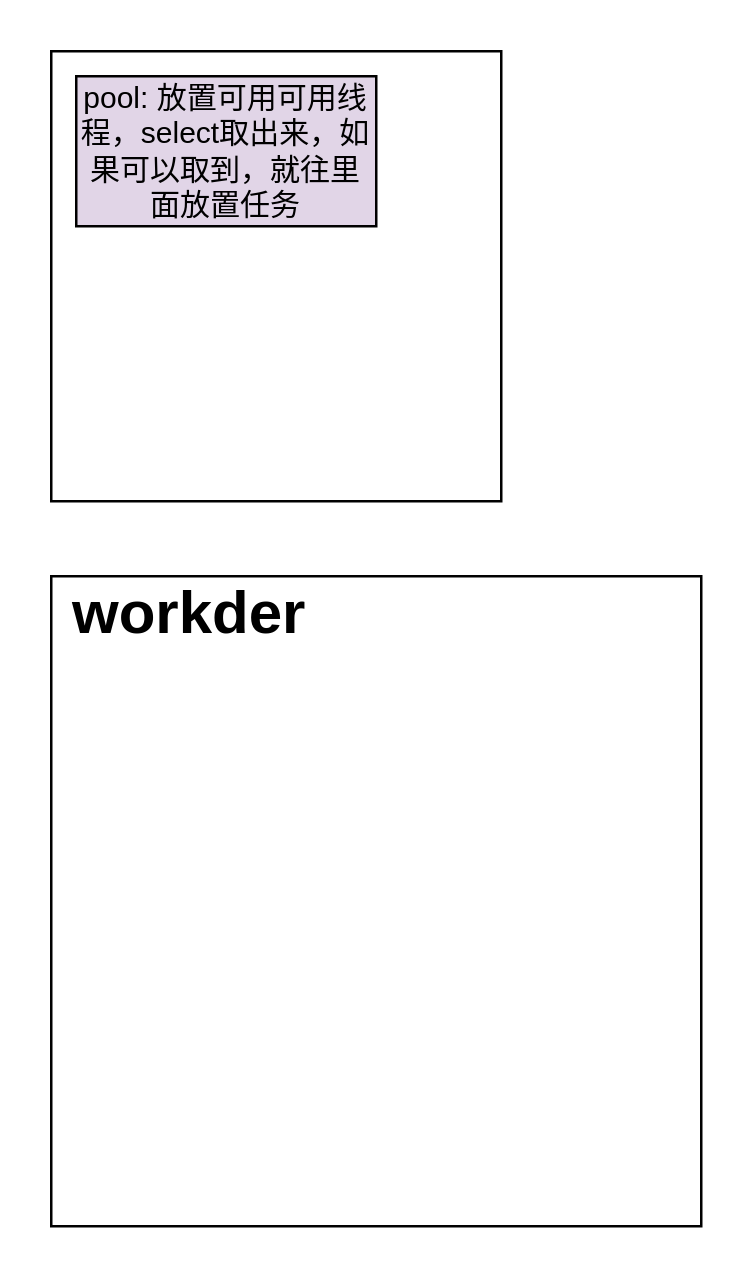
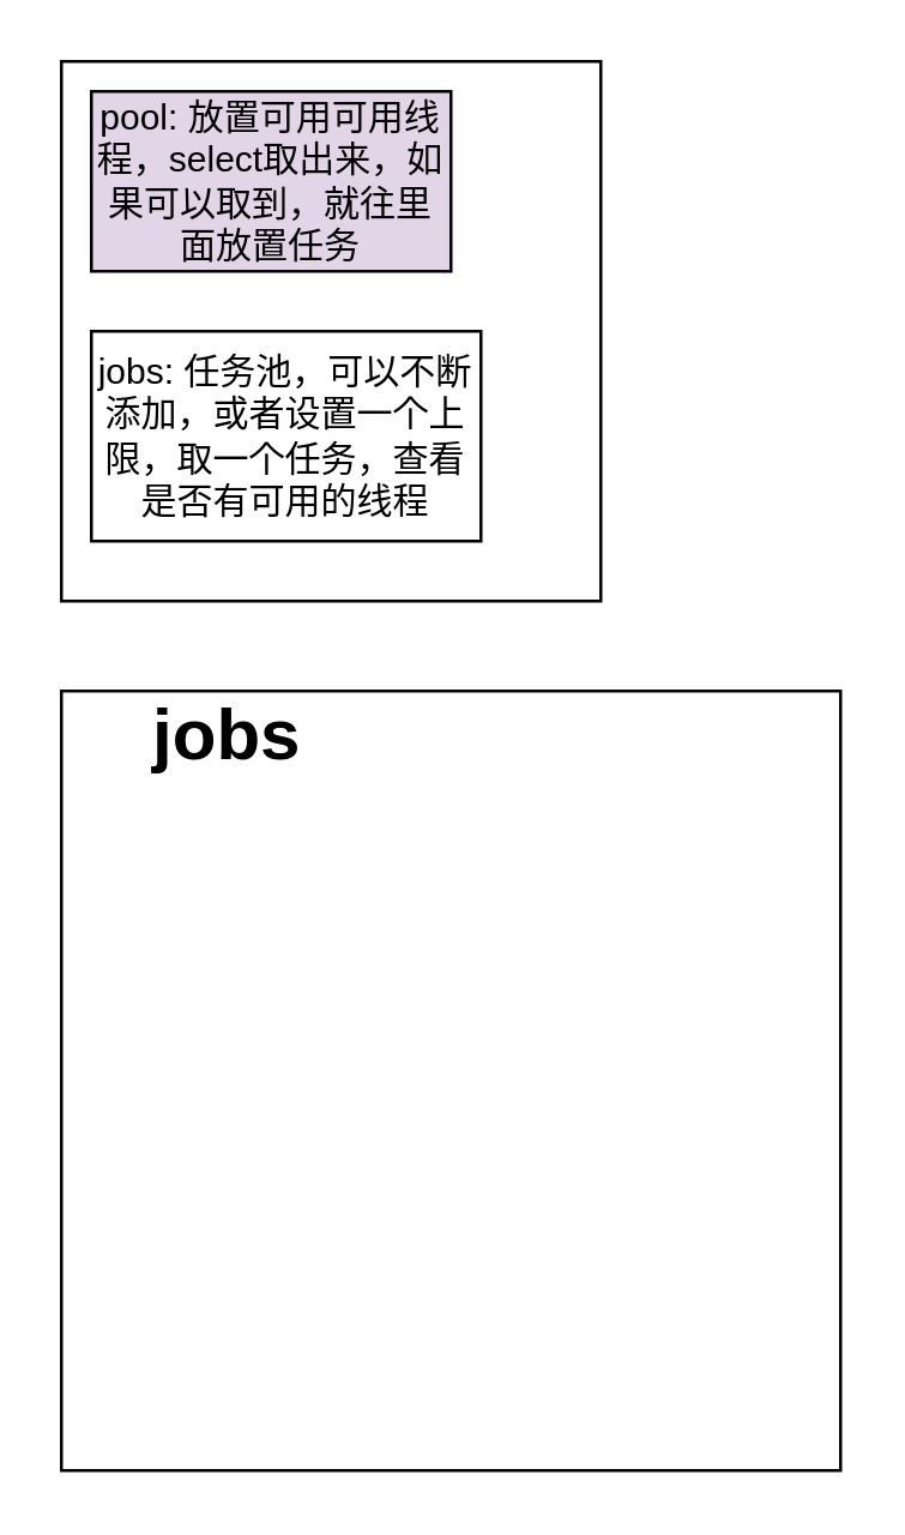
+ <mxCell id="4" value="jobs: 任务池，可以不断添加，或者设置一个上限，取一个任务，查看是否有可用的线程" style="rounded=0;whiteSpace=wrap;html=1;" vertex="1" parent="1"><mxGeometry x="30" y="110" width="130" height="70" as="geometry" /></mxCell>
- <mxCell id="6" value="workder" style="text;strokeColor=none;fillColor=none;html=1;fontSize=24;fontStyle=1;verticalAlign=middle;align=center;" vertex="1" parent="1"><mxGeometry x="30" y="240" width="90" height="10" as="geometry" /></mxCell>
+ <mxCell id="6" value="jobs" style="text;strokeColor=none;fillColor=none;html=1;fontSize=24;fontStyle=1;verticalAlign=middle;align=center;" vertex="1" parent="1"><mxGeometry x="30" y="240" width="90" height="10" as="geometry" /></mxCell>
